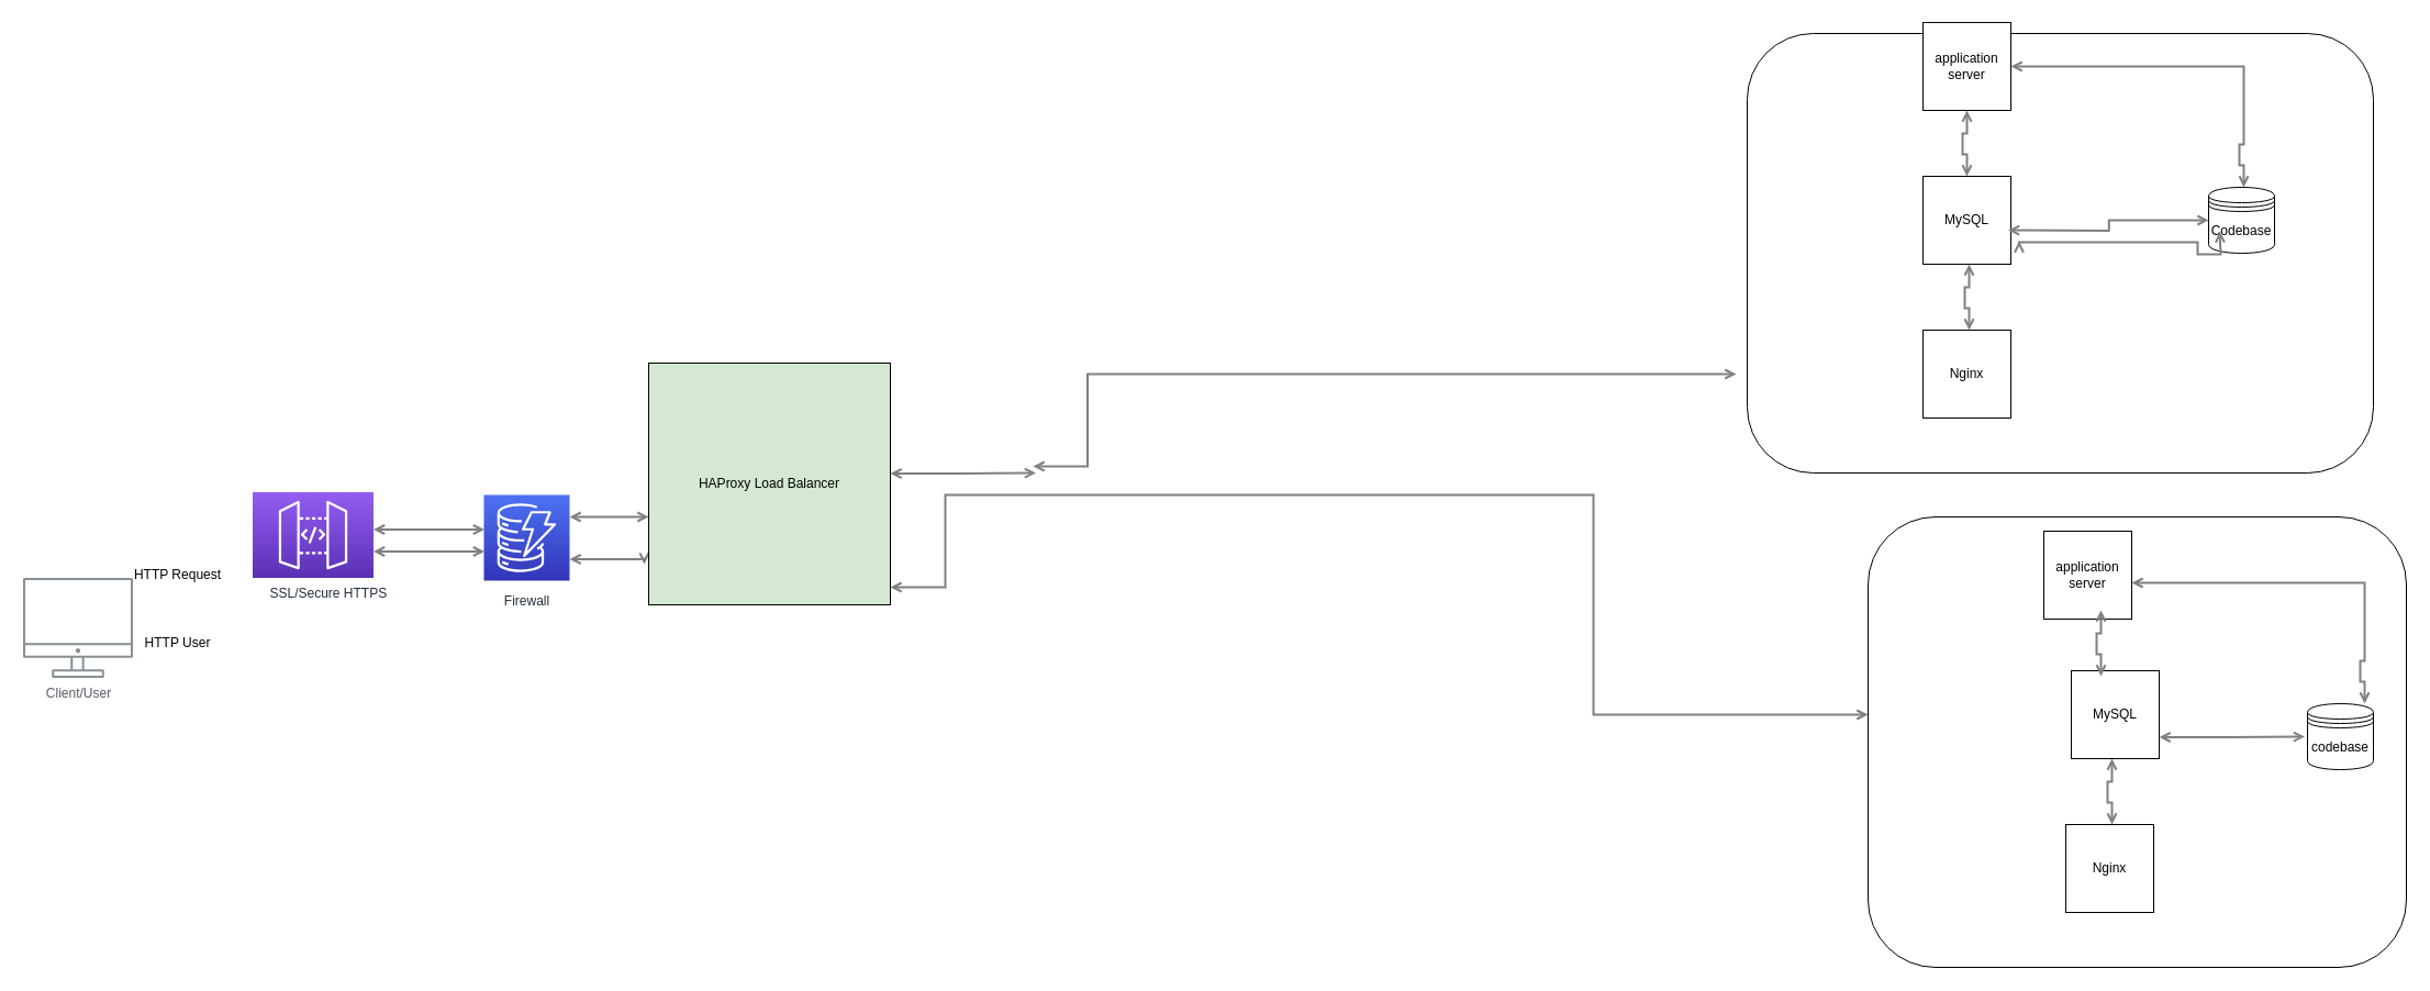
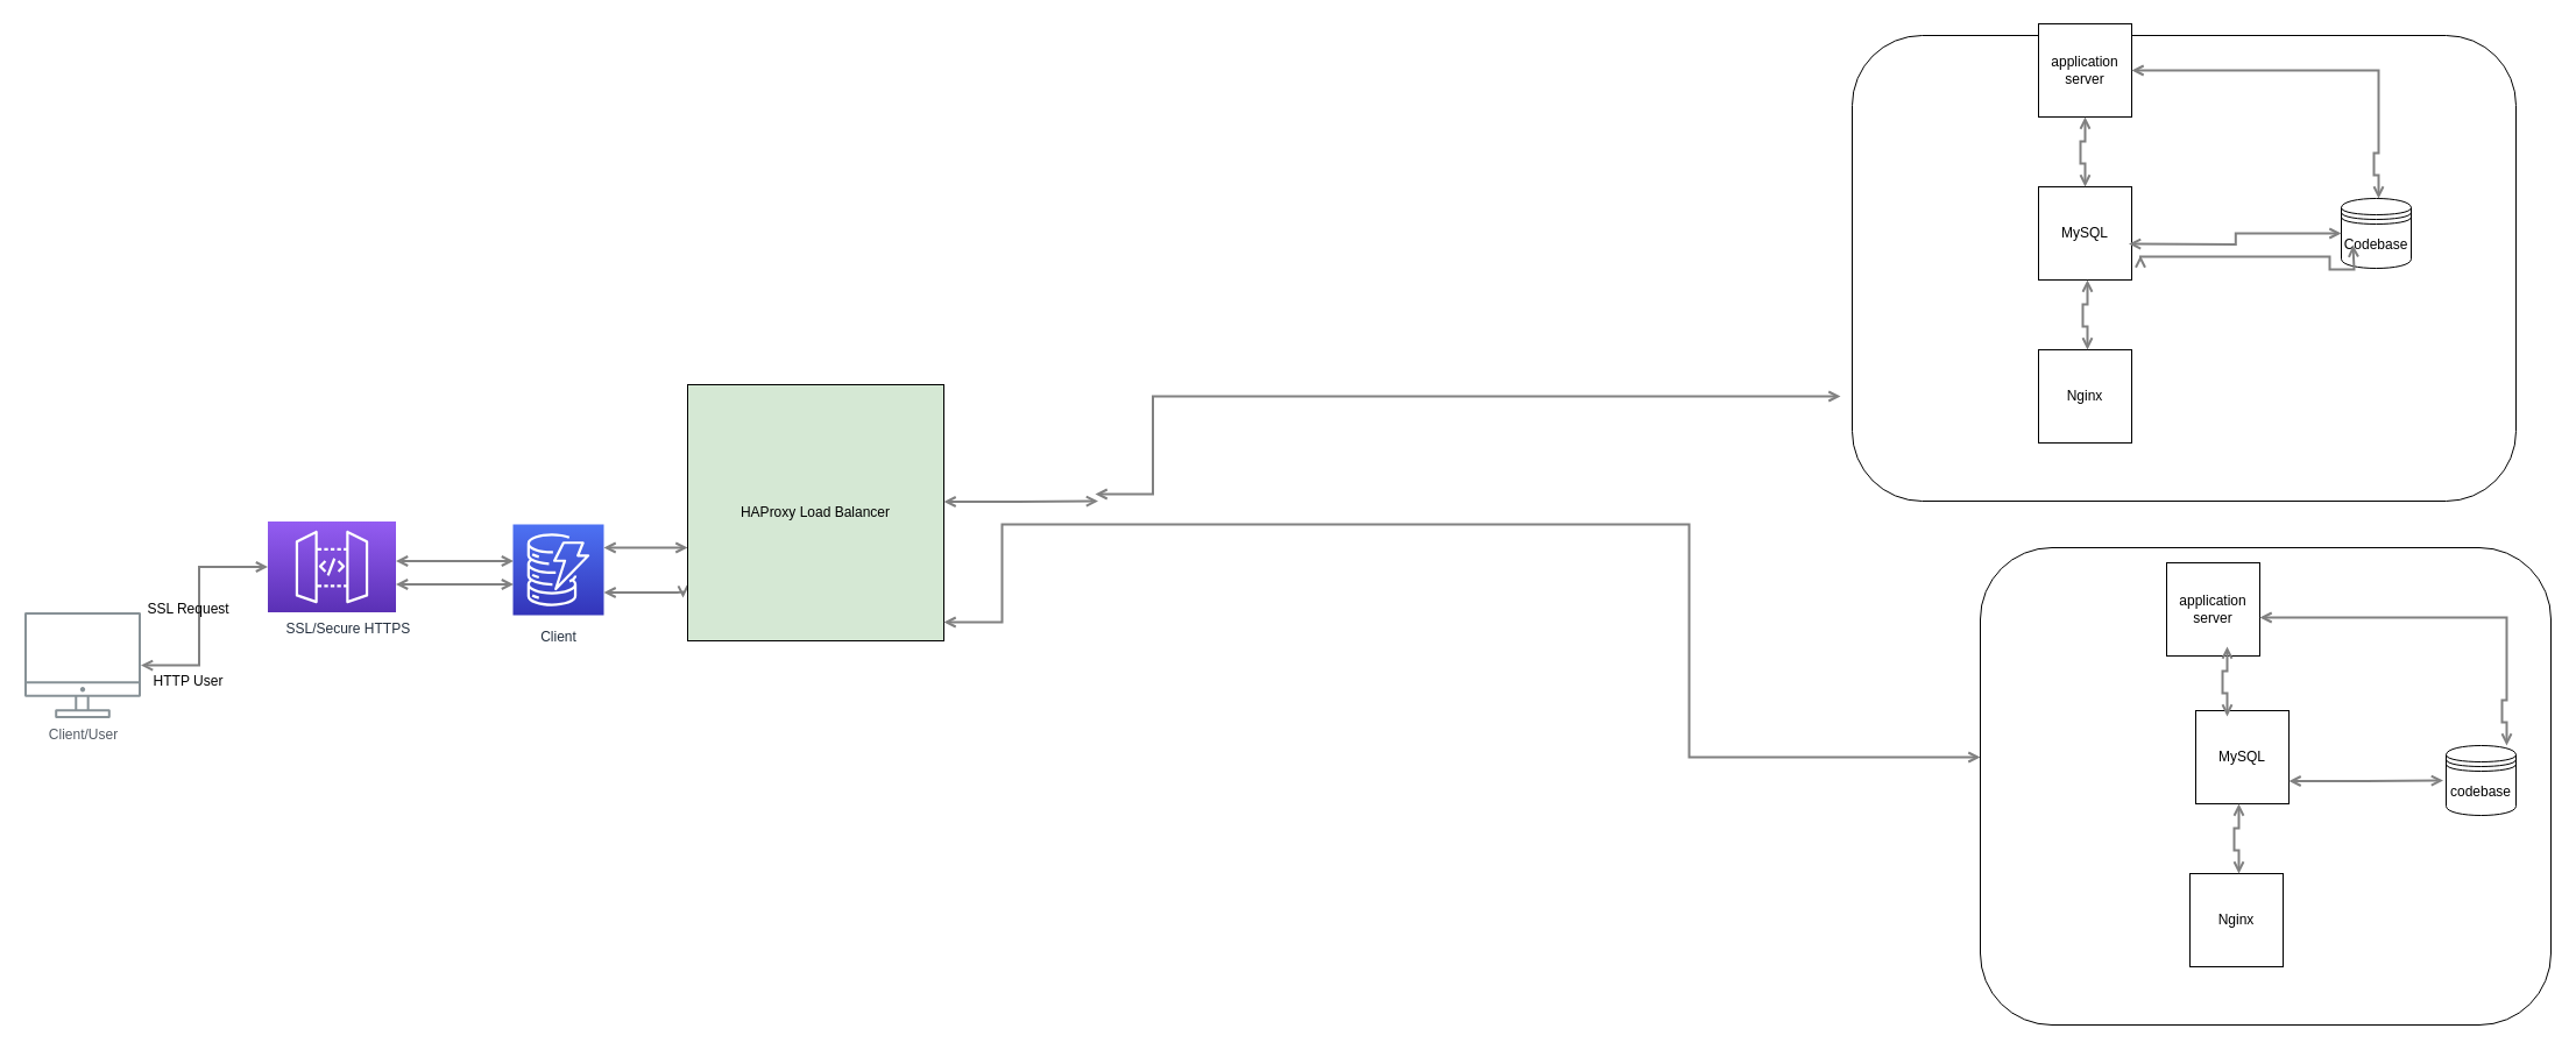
- <mxCell id="8" value="HTTP Request" style="text;html=1;align=center;verticalAlign=middle;resizable=0;points=[];autosize=1;strokeColor=none;fillColor=none;" vertex="1" parent="1"><mxGeometry x="111" y="508" width="100" height="30" as="geometry" /></mxCell>
+ <mxCell id="8" value="SSL Request" style="text;html=1;align=center;verticalAlign=middle;resizable=0;points=[];autosize=1;strokeColor=none;fillColor=none;" vertex="1" parent="1"><mxGeometry x="111" y="508" width="100" height="30" as="geometry" /></mxCell>
+ <mxCell id="2" style="edgeStyle=orthogonalEdgeStyle;rounded=0;orthogonalLoop=1;jettySize=auto;html=1;startArrow=open;startFill=0;endArrow=open;endFill=0;strokeWidth=2;strokeColor=#808080;" parent="1" source="5" target="6" edge="1"><mxGeometry relative="1" as="geometry"><Array as="points"><mxPoint x="170.5" y="571.5" /><mxPoint x="170.5" y="486.5" /></Array></mxGeometry></mxCell>
- <mxCell id="7" value="Firewall" style="outlineConnect=0;fontColor=#232F3E;gradientColor=#4D72F3;gradientDirection=north;fillColor=#3334B9;strokeColor=#ffffff;dashed=0;verticalLabelPosition=bottom;verticalAlign=top;align=center;html=1;fontSize=12;fontStyle=0;aspect=fixed;shape=mxgraph.aws4.resourceIcon;resIcon=mxgraph.aws4.dynamodb;labelBackgroundColor=#ffffff;spacingTop=5;" vertex="1" parent="1"><mxGeometry x="440" y="450" width="78" height="78" as="geometry" /></mxCell>
+ <mxCell id="7" value="Client" style="outlineConnect=0;fontColor=#232F3E;gradientColor=#4D72F3;gradientDirection=north;fillColor=#3334B9;strokeColor=#ffffff;dashed=0;verticalLabelPosition=bottom;verticalAlign=top;align=center;html=1;fontSize=12;fontStyle=0;aspect=fixed;shape=mxgraph.aws4.resourceIcon;resIcon=mxgraph.aws4.dynamodb;labelBackgroundColor=#ffffff;spacingTop=5;" vertex="1" parent="1"><mxGeometry x="440" y="450" width="78" height="78" as="geometry" /></mxCell>
